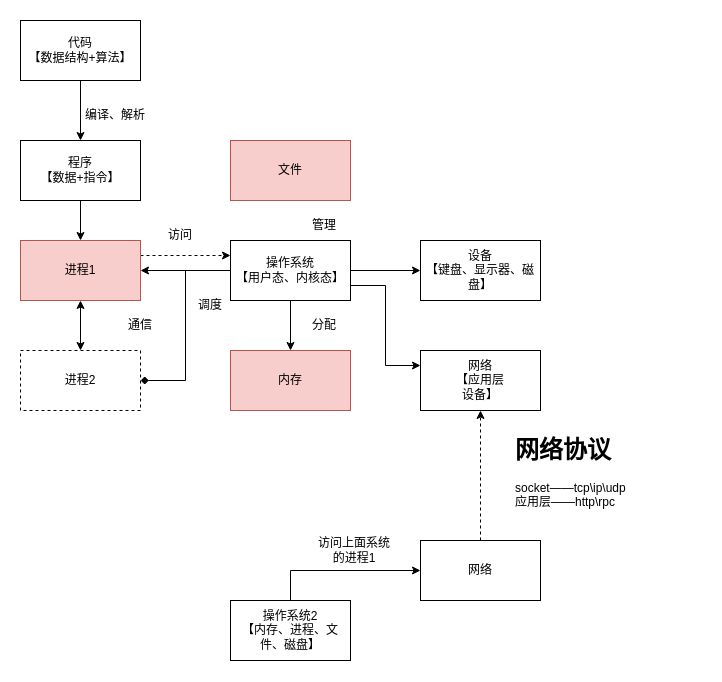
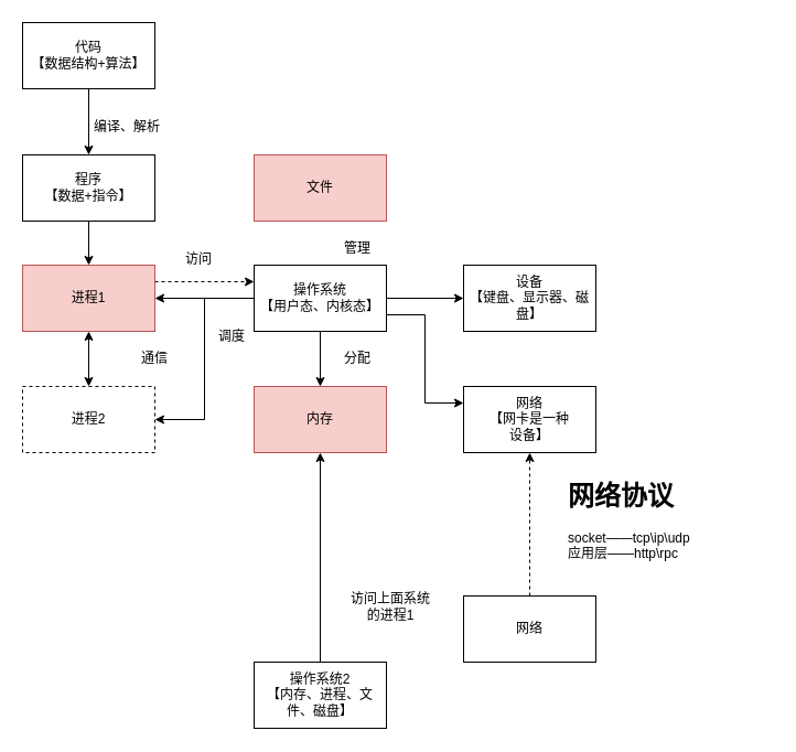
- <mxCell id="12" style="edgeStyle=orthogonalEdgeStyle;rounded=0;orthogonalLoop=1;jettySize=auto;html=1;exitX=0;exitY=0.5;exitDx=0;exitDy=0;entryX=1;entryY=0.5;entryDx=0;entryDy=0;endArrow=diamond;" parent="1" source="14" target="23" edge="1"><mxGeometry relative="1" as="geometry" /></mxCell>
+ <mxCell id="12" style="edgeStyle=orthogonalEdgeStyle;rounded=0;orthogonalLoop=1;jettySize=auto;html=1;exitX=0;exitY=0.5;exitDx=0;exitDy=0;entryX=1;entryY=0.5;entryDx=0;entryDy=0;" parent="1" source="14" target="23" edge="1"><mxGeometry relative="1" as="geometry" /></mxCell>
- <mxCell id="22" value="网络&lt;br&gt;【应用层&lt;br&gt;设备】" style="rounded=0;whiteSpace=wrap;html=1;" parent="1" vertex="1"><mxGeometry x="420" y="350" width="120" height="60" as="geometry" /></mxCell>
+ <mxCell id="22" value="网络&lt;br&gt;【网卡是一种&lt;br&gt;设备】" style="rounded=0;whiteSpace=wrap;html=1;" parent="1" vertex="1"><mxGeometry x="420" y="350" width="120" height="60" as="geometry" /></mxCell>
- <mxCell id="26" style="edgeStyle=orthogonalEdgeStyle;rounded=0;orthogonalLoop=1;jettySize=auto;html=1;exitX=0.5;exitY=0;exitDx=0;exitDy=0;entryX=0;entryY=0.5;entryDx=0;entryDy=0;" parent="1" source="27" target="29" edge="1"><mxGeometry relative="1" as="geometry" /></mxCell>
+ <mxCell id="26" style="edgeStyle=orthogonalEdgeStyle;rounded=0;orthogonalLoop=1;jettySize=auto;html=1;exitX=0.5;exitY=0;exitDx=0;exitDy=0;" parent="1" source="27" target="16" edge="1"><mxGeometry relative="1" as="geometry" /></mxCell>
